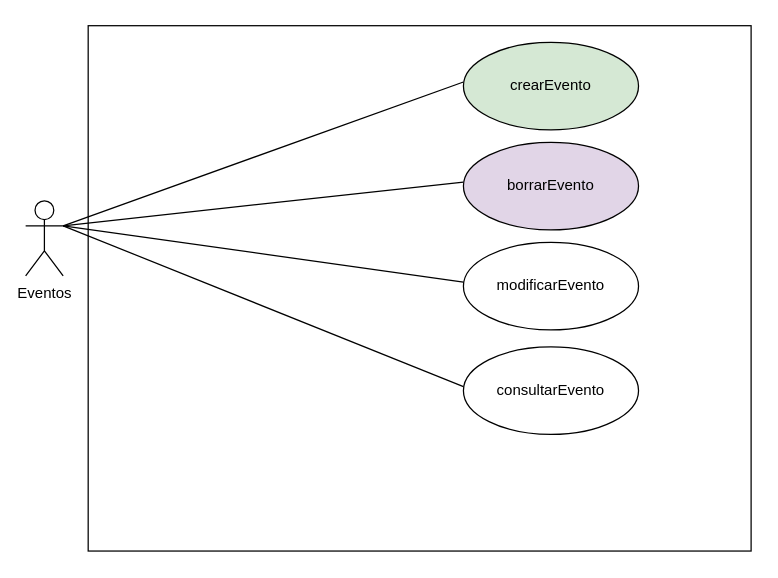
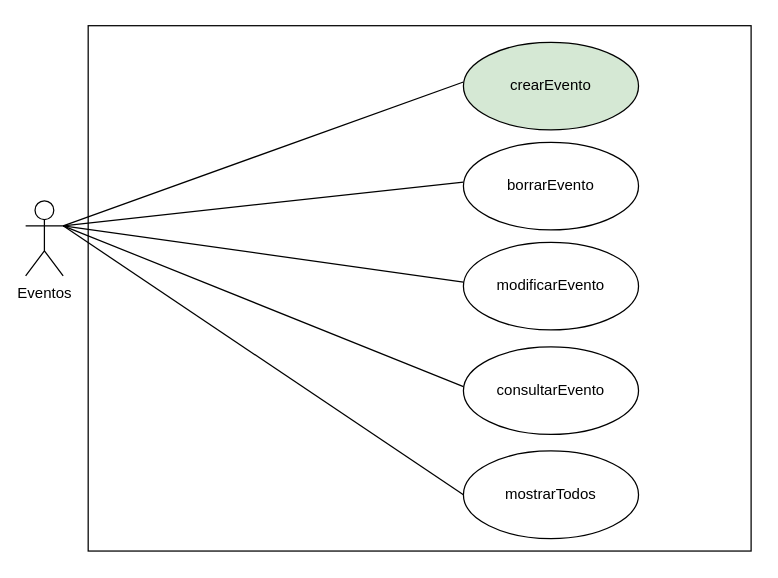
- <mxCell id="11" value="borrarEvento" style="ellipse;whiteSpace=wrap;html=1;fillColor=#e1d5e7;" vertex="1" parent="1"><mxGeometry x="370" y="113.25" width="140" height="70" as="geometry" /></mxCell>
+ <mxCell id="11" value="borrarEvento" style="ellipse;whiteSpace=wrap;html=1;" vertex="1" parent="1"><mxGeometry x="370" y="113.25" width="140" height="70" as="geometry" /></mxCell>
+ <mxCell id="9" value="" style="endArrow=none;html=1;rounded=0;exitX=1;exitY=0.333;exitDx=0;exitDy=0;exitPerimeter=0;entryX=0;entryY=0.5;entryDx=0;entryDy=0;" edge="1" parent="1" source="3" target="4"><mxGeometry width="50" height="50" relative="1" as="geometry"><mxPoint x="60" y="190" as="sourcePoint" /><mxPoint x="380" y="319" as="targetPoint" /></mxGeometry></mxCell>
+ <mxCell id="4" value="mostrarTodos" style="ellipse;whiteSpace=wrap;html=1;" vertex="1" parent="1"><mxGeometry x="370" y="360" width="140" height="70" as="geometry" /></mxCell>
